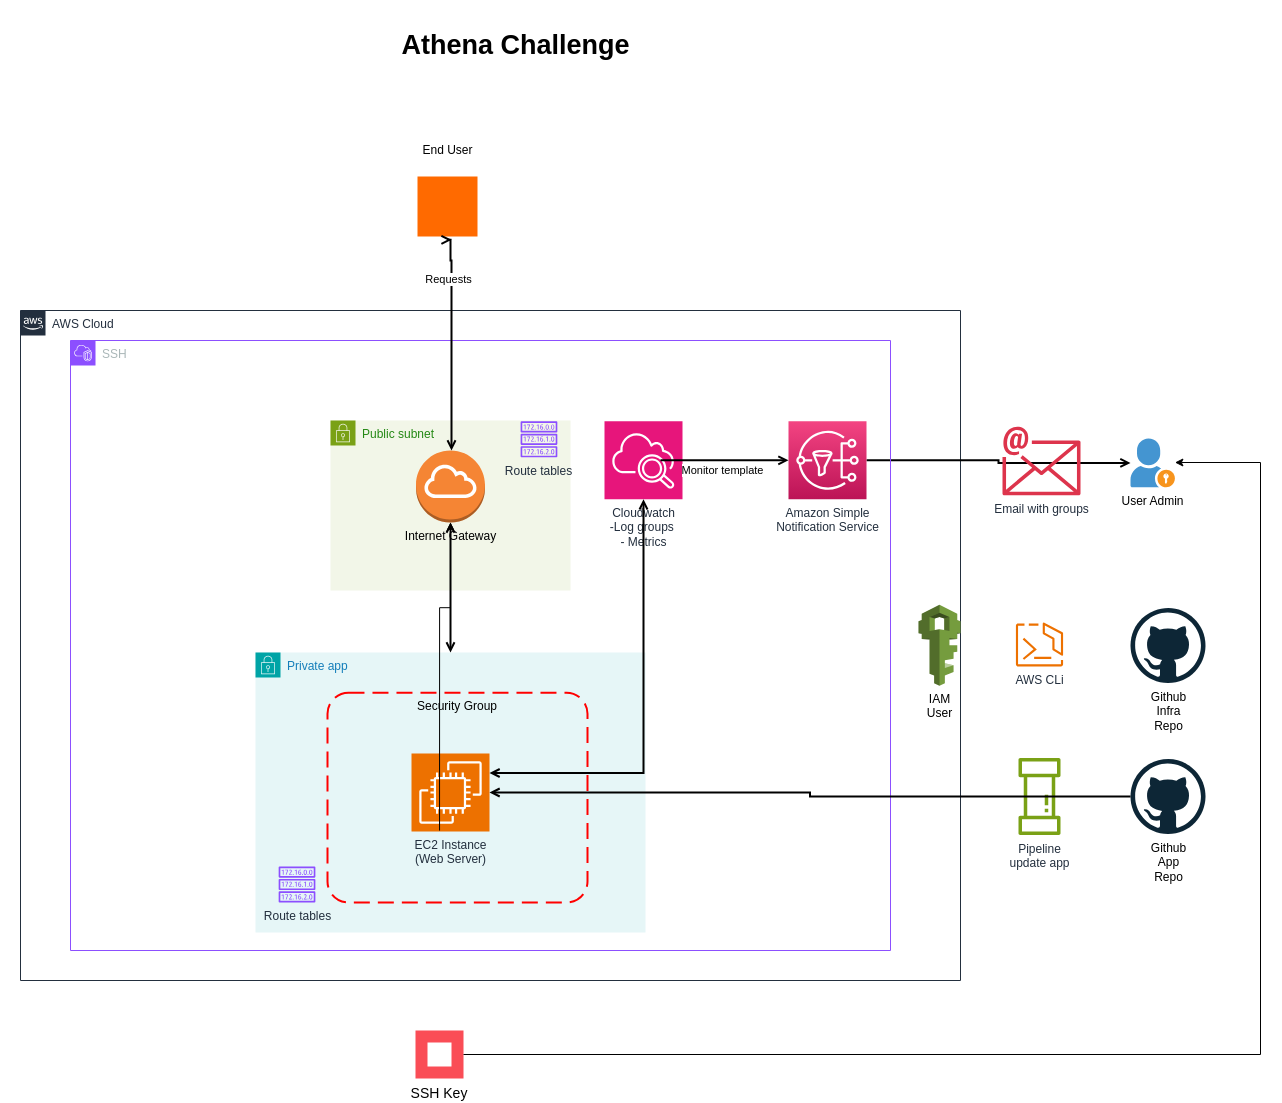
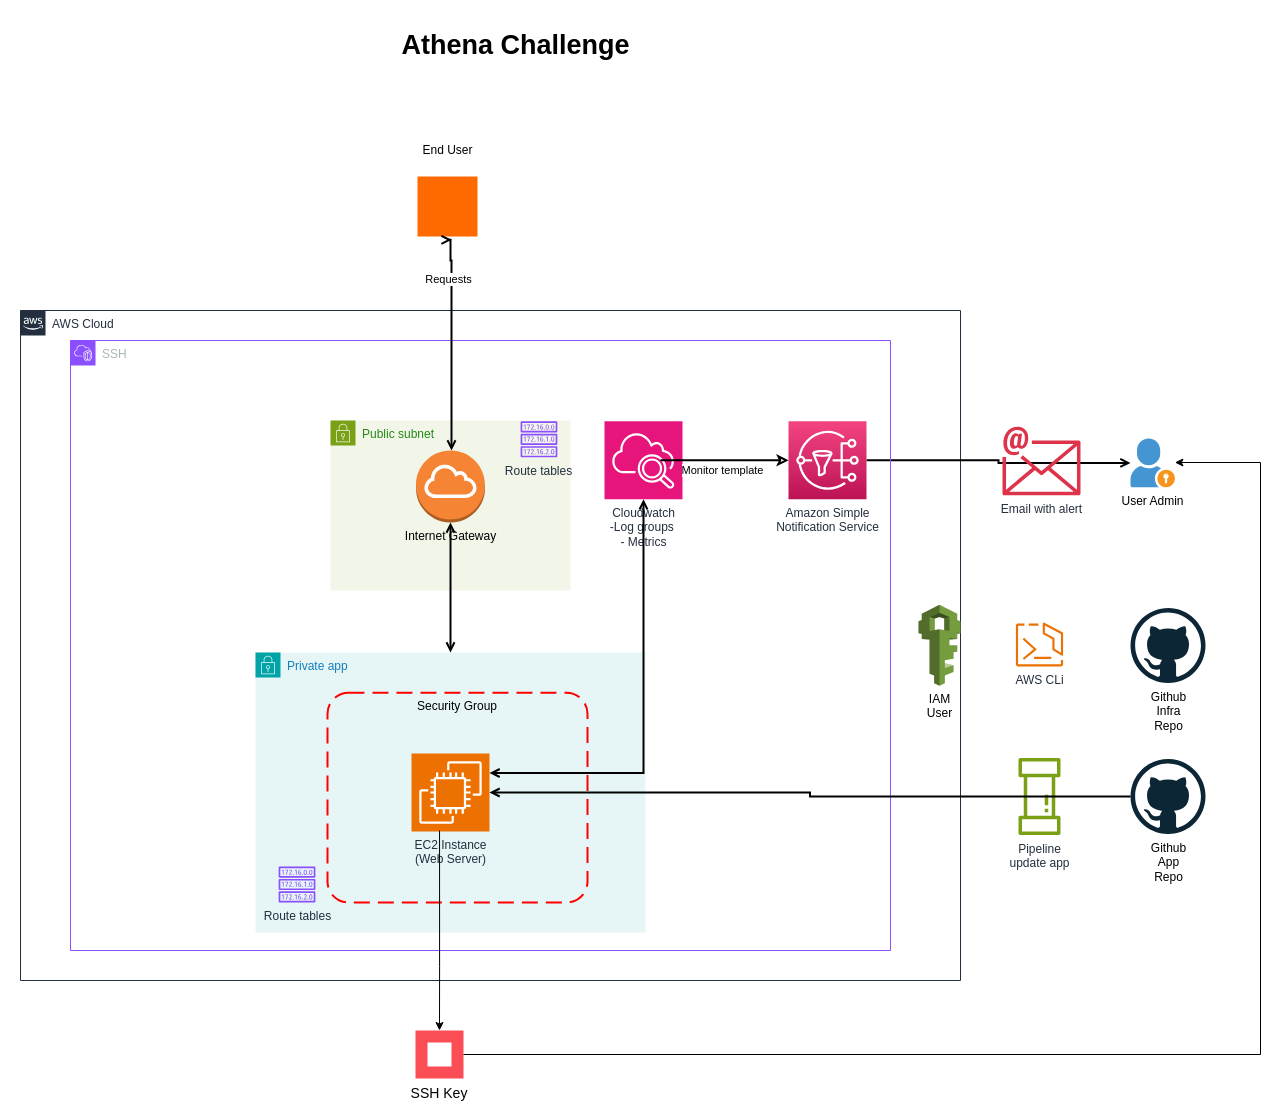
- <mxCell id="13" value="Monitor template" style="edgeStyle=orthogonalEdgeStyle;rounded=0;orthogonalLoop=1;jettySize=auto;html=1;endArrow=open;endFill=0;strokeWidth=2;exitX=1;exitY=0.5;exitDx=0;exitDy=0;exitPerimeter=0;" parent="6" source="12" target="11" edge="1"><mxGeometry x="0.121" y="-10" relative="1" as="geometry"><Array as="points"><mxPoint x="590" y="120" /><mxPoint x="590" y="120" /></Array><mxPoint as="offset" /><mxPoint x="800.0" y="70" as="sourcePoint" /><mxPoint x="400.0" y="70" as="targetPoint" /></mxGeometry></mxCell>
+ <mxCell id="13" value="Monitor template" style="edgeStyle=orthogonalEdgeStyle;rounded=0;orthogonalLoop=1;jettySize=auto;html=1;endArrow=classic;endFill=0;strokeWidth=2;exitX=1;exitY=0.5;exitDx=0;exitDy=0;exitPerimeter=0;" parent="6" source="12" target="11" edge="1"><mxGeometry x="0.121" y="-10" relative="1" as="geometry"><Array as="points"><mxPoint x="590" y="120" /><mxPoint x="590" y="120" /></Array><mxPoint as="offset" /><mxPoint x="800.0" y="70" as="sourcePoint" /><mxPoint x="400.0" y="70" as="targetPoint" /></mxGeometry></mxCell>
- <mxCell id="25" value="Email with groups" style="sketch=0;outlineConnect=0;fontColor=#232F3E;gradientColor=none;fillColor=#DD344C;strokeColor=none;dashed=0;verticalLabelPosition=bottom;verticalAlign=top;align=center;html=1;fontSize=12;fontStyle=0;aspect=fixed;shape=mxgraph.aws4.email;" vertex="1" parent="1"><mxGeometry x="1002" y="426" width="78" height="69" as="geometry" /></mxCell>
+ <mxCell id="25" value="Email with alert" style="sketch=0;outlineConnect=0;fontColor=#232F3E;gradientColor=none;fillColor=#DD344C;strokeColor=none;dashed=0;verticalLabelPosition=bottom;verticalAlign=top;align=center;html=1;fontSize=12;fontStyle=0;aspect=fixed;shape=mxgraph.aws4.email;" vertex="1" parent="1"><mxGeometry x="1002" y="426" width="78" height="69" as="geometry" /></mxCell>
- <mxCell id="32" style="edgeStyle=orthogonalEdgeStyle;rounded=0;orthogonalLoop=1;jettySize=auto;html=1;exitX=0.431;exitY=0.657;exitDx=0;exitDy=0;exitPerimeter=0;" edge="1" parent="1" source="9" target="14"><mxGeometry relative="1" as="geometry"><mxPoint x="508" y="1064" as="sourcePoint" /><mxPoint x="1162" y="497" as="targetPoint" /></mxGeometry></mxCell>
+ <mxCell id="32" style="edgeStyle=orthogonalEdgeStyle;rounded=0;orthogonalLoop=1;jettySize=auto;html=1;exitX=0.431;exitY=0.657;exitDx=0;exitDy=0;exitPerimeter=0;entryX=0.5;entryY=0;entryDx=0;entryDy=0;" edge="1" parent="1" source="9" target="29"><mxGeometry relative="1" as="geometry"><mxPoint x="508" y="1064" as="sourcePoint" /><mxPoint x="1162" y="497" as="targetPoint" /></mxGeometry></mxCell>
